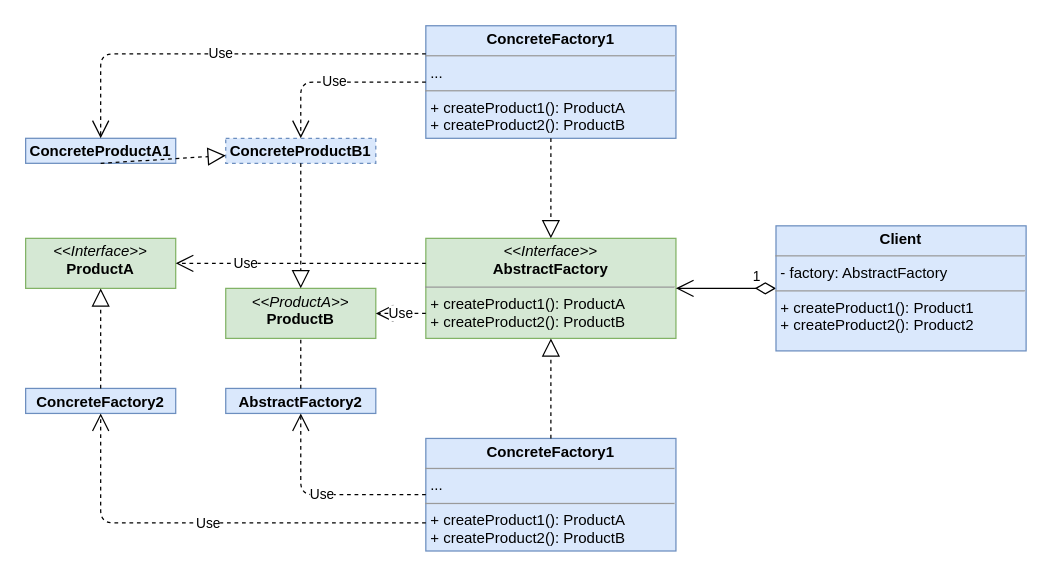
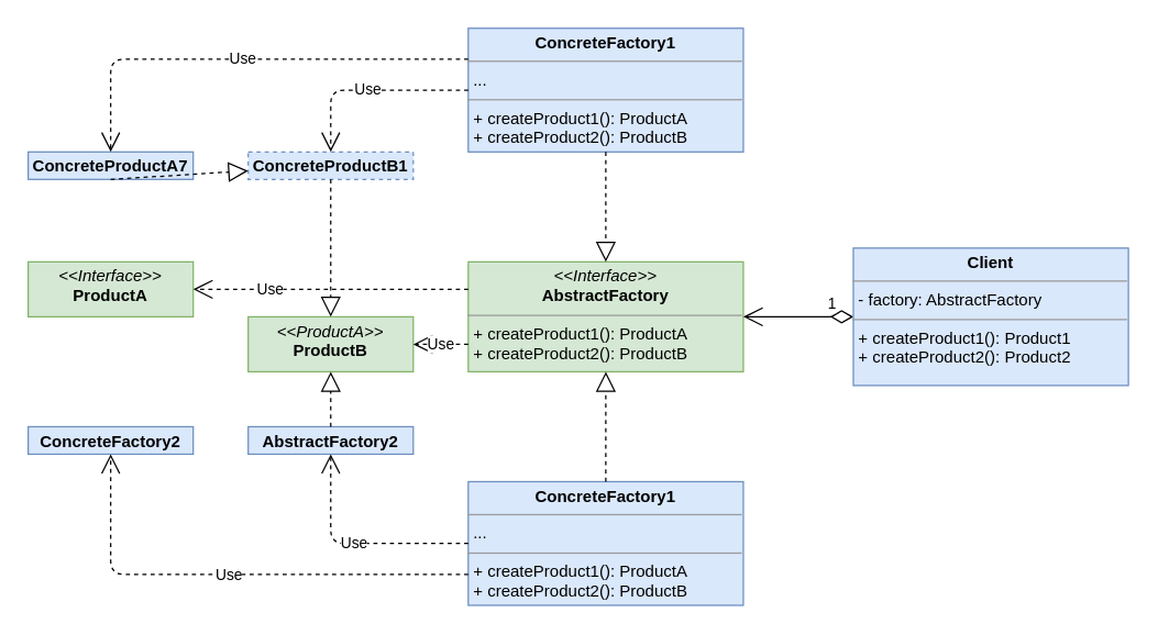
- <mxCell id="14" value="&lt;p style=&quot;margin: 0px ; margin-top: 4px ; text-align: center&quot;&gt;&lt;b&gt;ConcreteProductA1&lt;/b&gt;&lt;/p&gt;" style="verticalAlign=top;align=left;overflow=fill;fontSize=12;fontFamily=Helvetica;html=1;fillColor=#dae8fc;strokeColor=#6c8ebf;" vertex="1" parent="1"><mxGeometry x="20" y="110" width="120" height="20" as="geometry" /></mxCell>
+ <mxCell id="14" value="&lt;p style=&quot;margin: 0px ; margin-top: 4px ; text-align: center&quot;&gt;&lt;b&gt;ConcreteProductA7&lt;/b&gt;&lt;/p&gt;" style="verticalAlign=top;align=left;overflow=fill;fontSize=12;fontFamily=Helvetica;html=1;fillColor=#dae8fc;strokeColor=#6c8ebf;" vertex="1" parent="1"><mxGeometry x="20" y="110" width="120" height="20" as="geometry" /></mxCell>
- <mxCell id="20" value="" style="endArrow=block;dashed=1;endFill=0;endSize=12;html=1;entryX=0.5;entryY=1;entryDx=0;entryDy=0;exitX=0.5;exitY=0;exitDx=0;exitDy=0;" edge="1" parent="1" source="16" target="2"><mxGeometry width="160" relative="1" as="geometry"><mxPoint x="250" y="320" as="sourcePoint" /><mxPoint x="250" y="280" as="targetPoint" /></mxGeometry></mxCell>
- <mxCell id="19" value="" style="endArrow=none;dashed=1;endFill=0;endSize=12;html=1;entryX=0.5;entryY=1;entryDx=0;entryDy=0;exitX=0.5;exitY=0;exitDx=0;exitDy=0;" edge="1" parent="1" source="15" target="10"><mxGeometry width="160" relative="1" as="geometry"><mxPoint x="450" y="160" as="sourcePoint" /><mxPoint x="450" y="200" as="targetPoint" /></mxGeometry></mxCell>
+ <mxCell id="19" value="" style="endArrow=block;dashed=1;endFill=0;endSize=12;html=1;entryX=0.5;entryY=1;entryDx=0;entryDy=0;exitX=0.5;exitY=0;exitDx=0;exitDy=0;" edge="1" parent="1" source="15" target="10"><mxGeometry width="160" relative="1" as="geometry"><mxPoint x="450" y="160" as="sourcePoint" /><mxPoint x="450" y="200" as="targetPoint" /></mxGeometry></mxCell>
